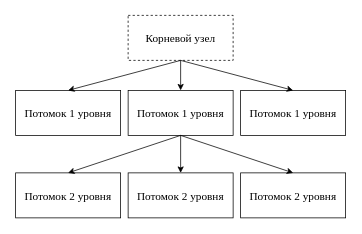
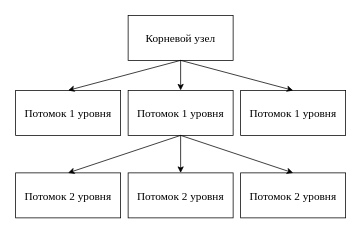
- <mxCell id="2" value="Корневой узел" style="rounded=0;whiteSpace=wrap;html=1;fontSize=15;fontFamily=Times New Roman;dashed=1;" vertex="1" parent="1"><mxGeometry x="170" width="140" height="60" as="geometry" y="20" /></mxCell>
+ <mxCell id="2" value="Корневой узел" style="rounded=0;whiteSpace=wrap;html=1;fontSize=15;fontFamily=Times New Roman;" vertex="1" parent="1"><mxGeometry x="170" width="140" height="60" as="geometry" y="20" /></mxCell>
